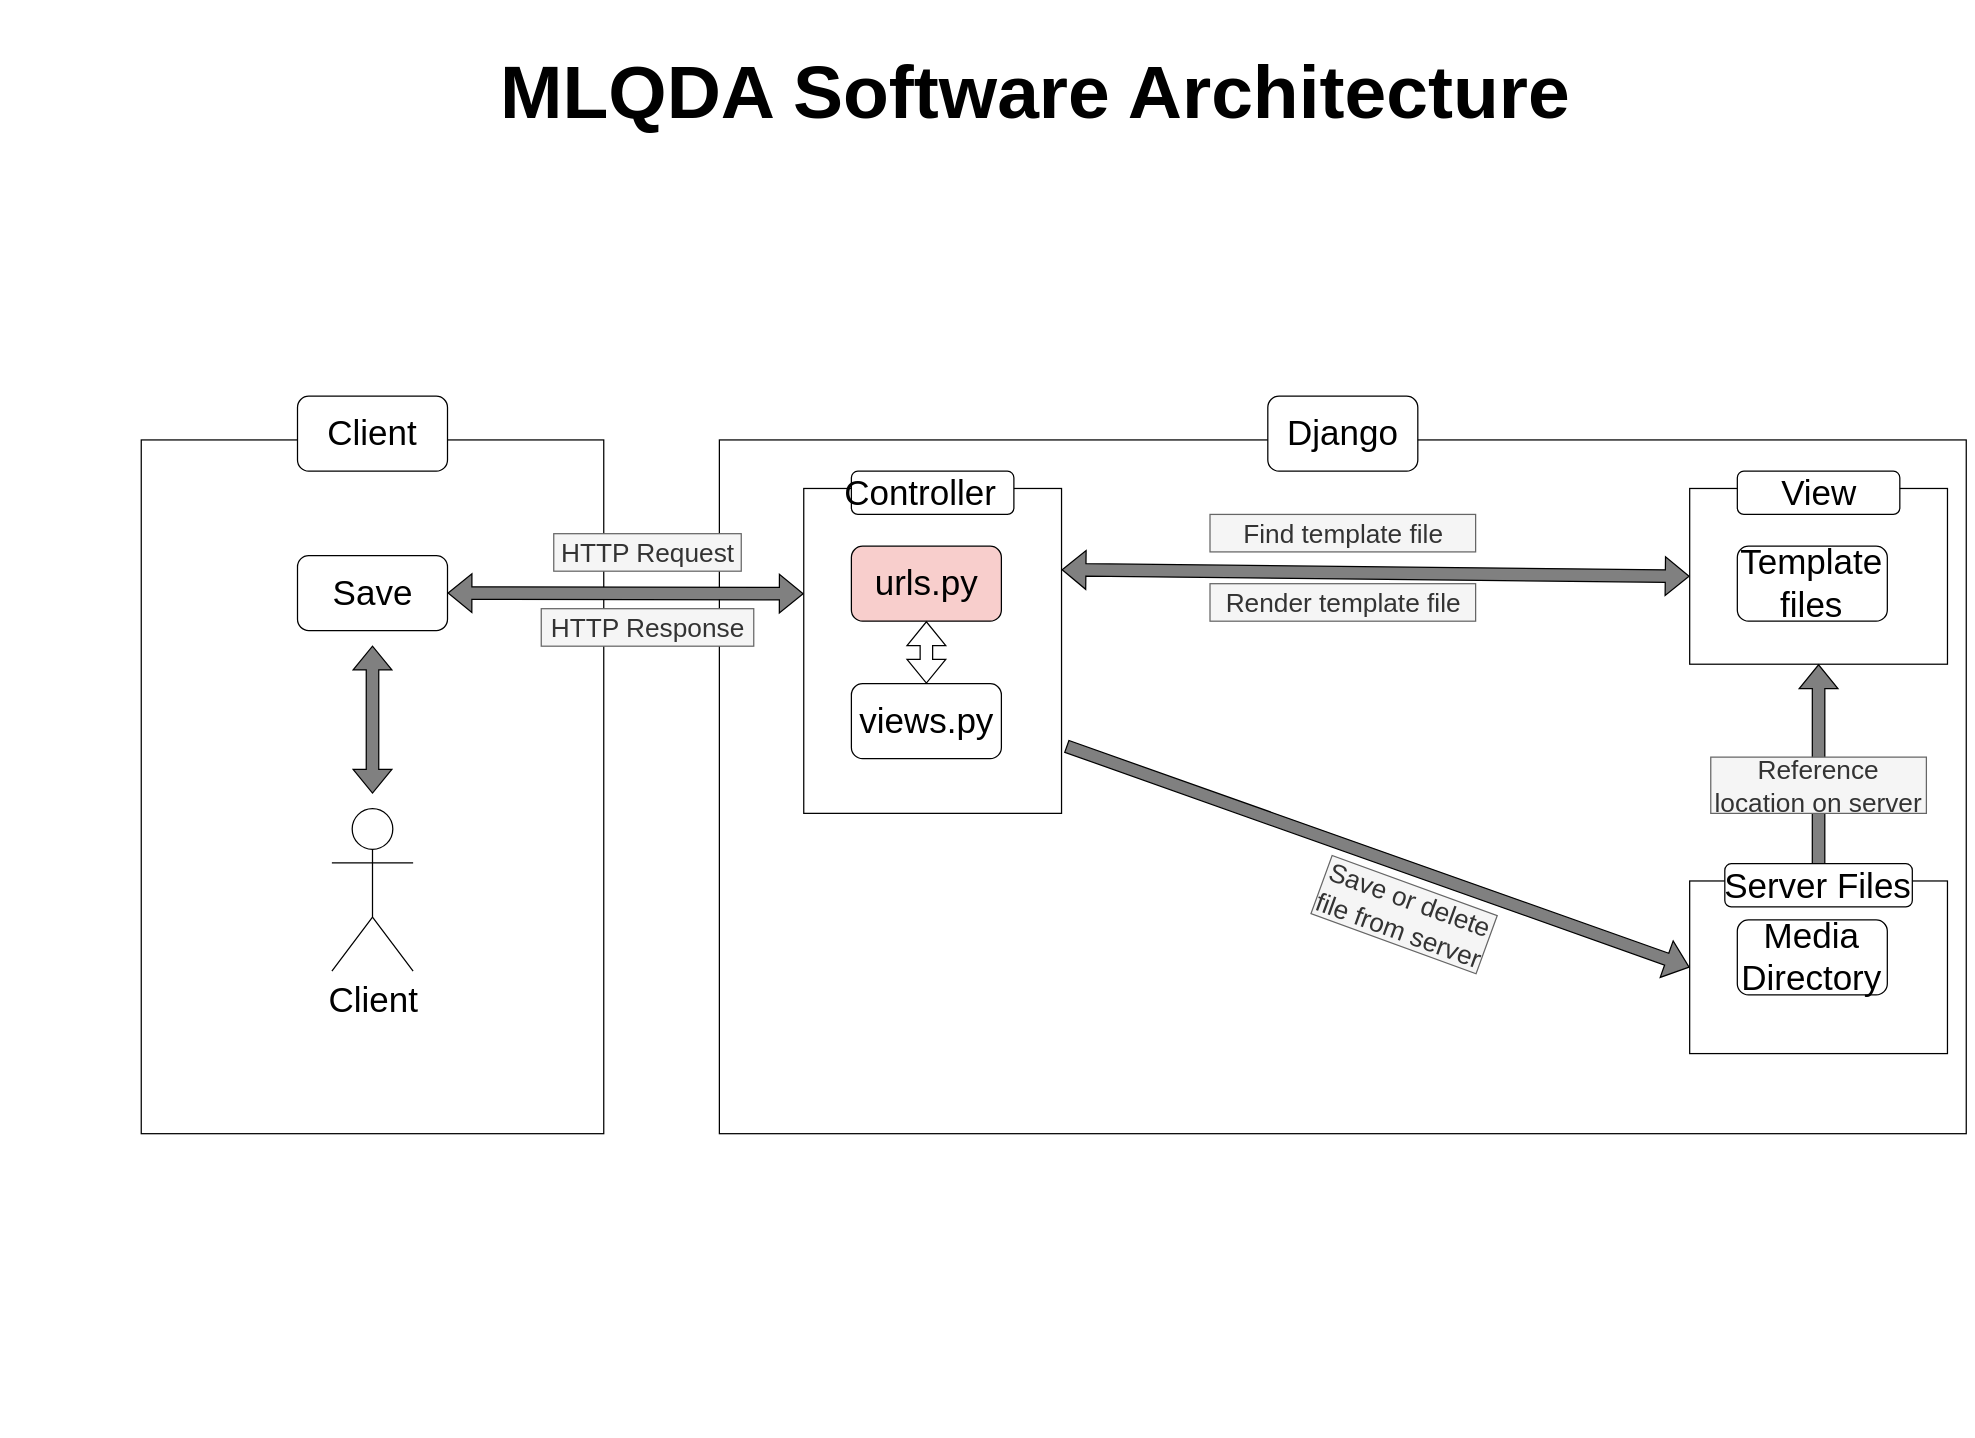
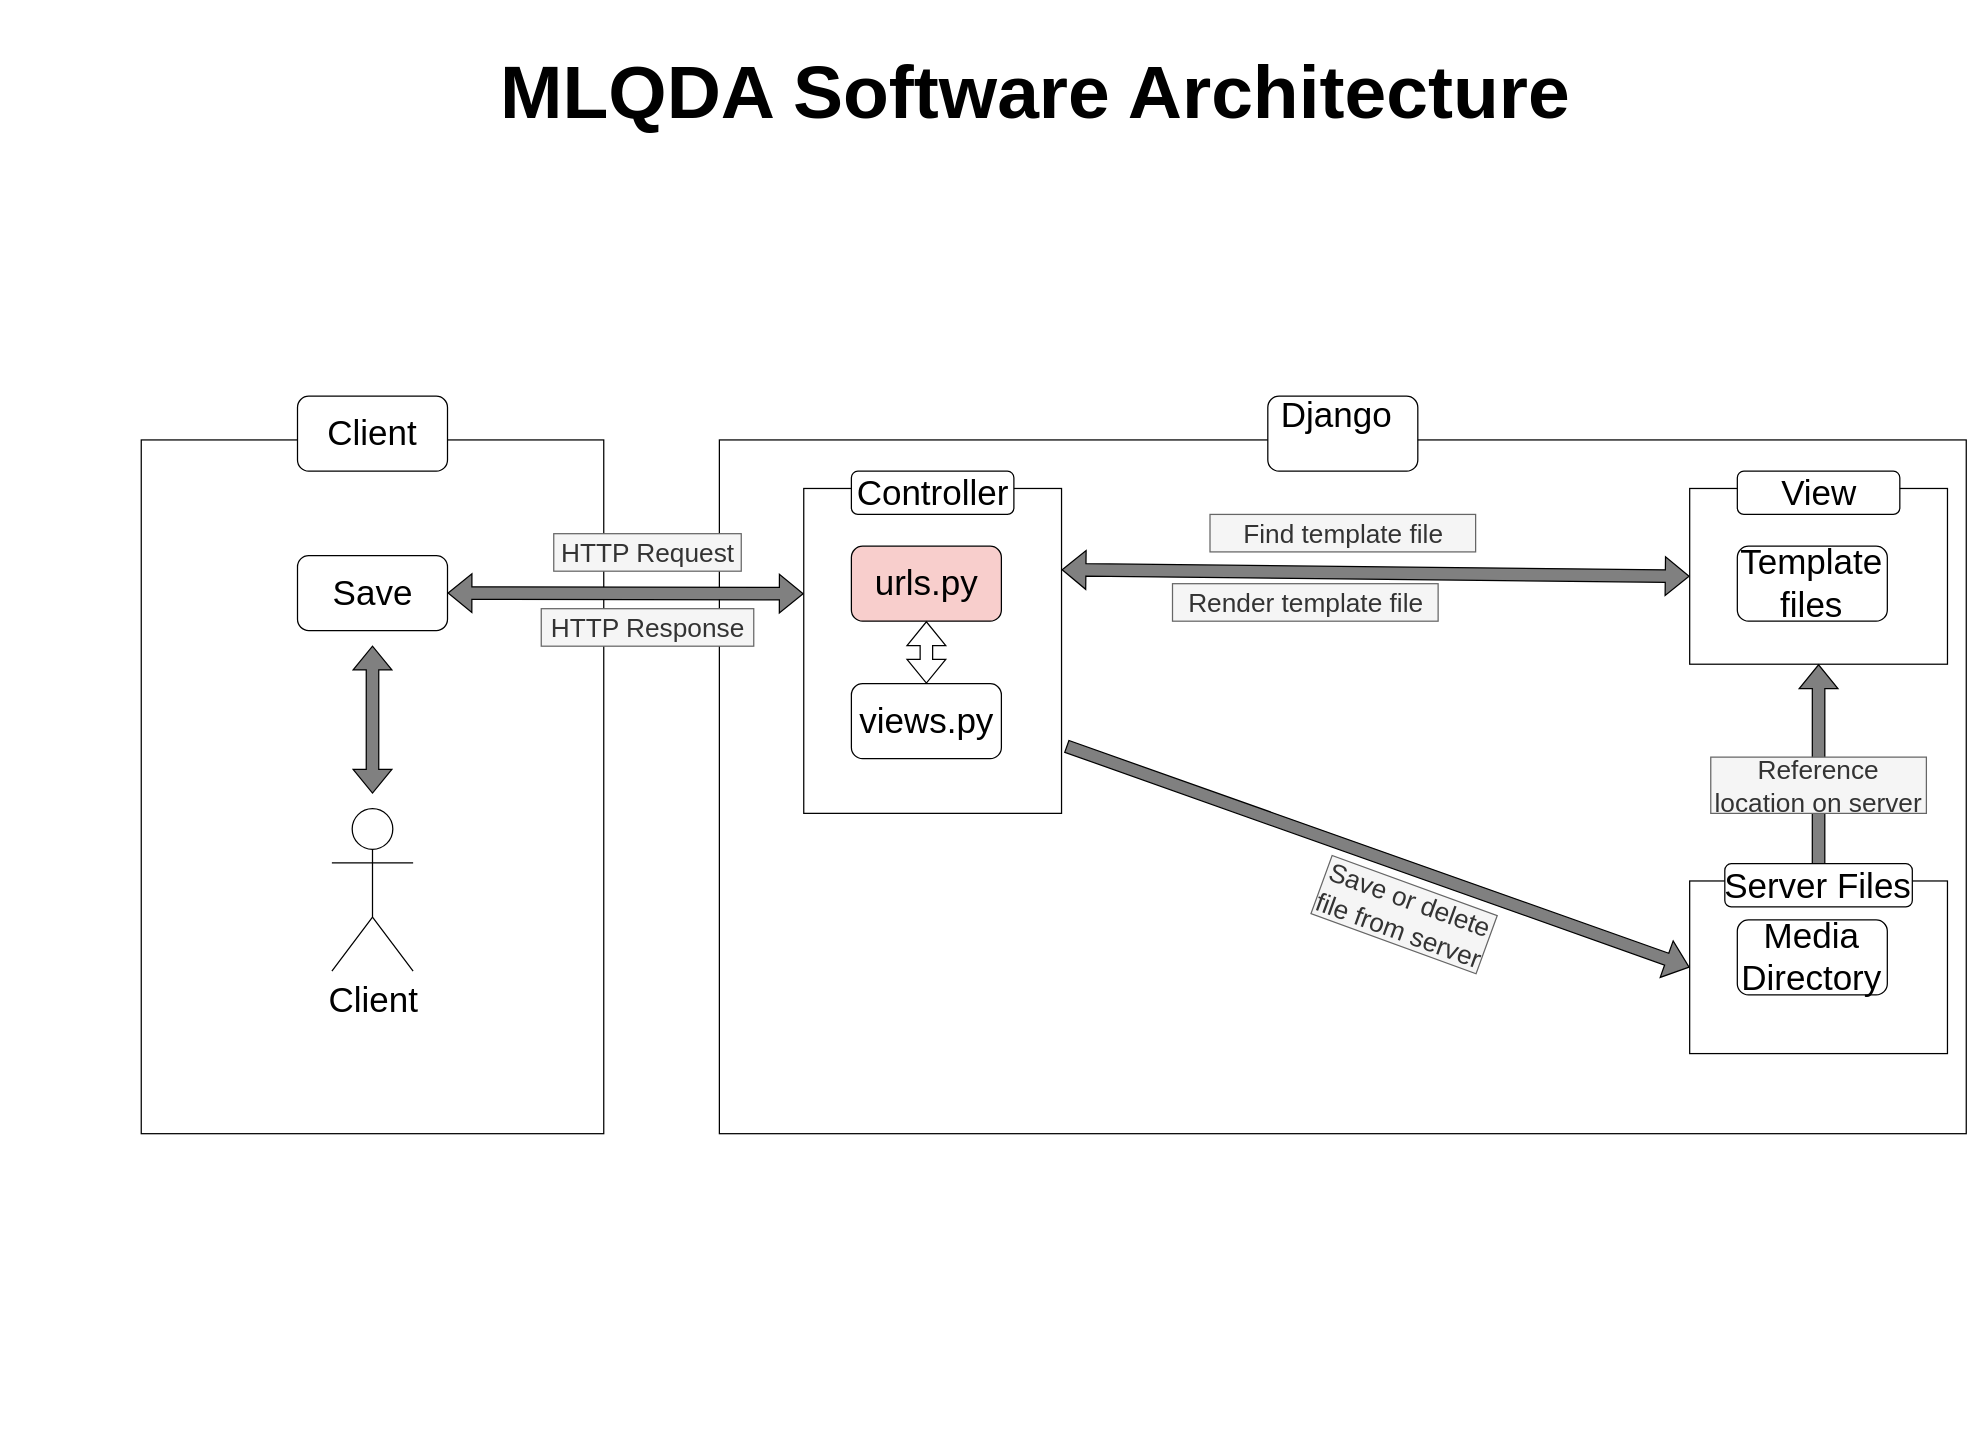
- <mxCell id="16" value="&lt;font style=&quot;font-size: 28px;&quot;&gt;Django&lt;/font&gt;" style="text;html=1;strokeColor=none;fillColor=none;align=center;verticalAlign=middle;whiteSpace=wrap;rounded=0;" vertex="1" parent="14"><mxGeometry x="15" y="17.5" width="90" height="25" as="geometry" /></mxCell>
+ <mxCell id="16" value="&lt;font style=&quot;font-size: 28px;&quot;&gt;Django&lt;/font&gt;" style="text;html=1;strokeColor=none;fillColor=none;align=center;verticalAlign=middle;whiteSpace=wrap;rounded=0;" vertex="1" parent="14"><mxGeometry x="10" y="2.5" width="90" height="25" as="geometry" /></mxCell>
- <mxCell id="21" value="&lt;font style=&quot;font-size: 28px;&quot;&gt;Controller&lt;/font&gt;" style="text;html=1;strokeColor=none;fillColor=none;align=center;verticalAlign=middle;whiteSpace=wrap;rounded=0;" vertex="1" parent="19"><mxGeometry x="6.25" y="10.086" width="97.5" height="14.408" as="geometry" /></mxCell>
+ <mxCell id="21" value="&lt;font style=&quot;font-size: 28px;&quot;&gt;Controller&lt;/font&gt;" style="text;html=1;strokeColor=none;fillColor=none;align=center;verticalAlign=middle;whiteSpace=wrap;rounded=0;" vertex="1" parent="19"><mxGeometry x="16.25" y="10.086" width="97.5" height="14.408" as="geometry" /></mxCell>
- <mxCell id="26" value="Render template file" style="text;html=1;align=center;verticalAlign=middle;whiteSpace=wrap;rounded=0;fontSize=21;fillColor=#f5f5f5;fontColor=#333333;strokeColor=#666666;" vertex="1" parent="1"><mxGeometry x="967.5" y="466.25" width="212.5" height="30" as="geometry" /></mxCell>
+ <mxCell id="26" value="Render template file" style="text;html=1;align=center;verticalAlign=middle;whiteSpace=wrap;rounded=0;fontSize=21;fillColor=#f5f5f5;fontColor=#333333;strokeColor=#666666;" vertex="1" parent="1"><mxGeometry x="937.5" y="466.25" width="212.5" height="30" as="geometry" /></mxCell>
